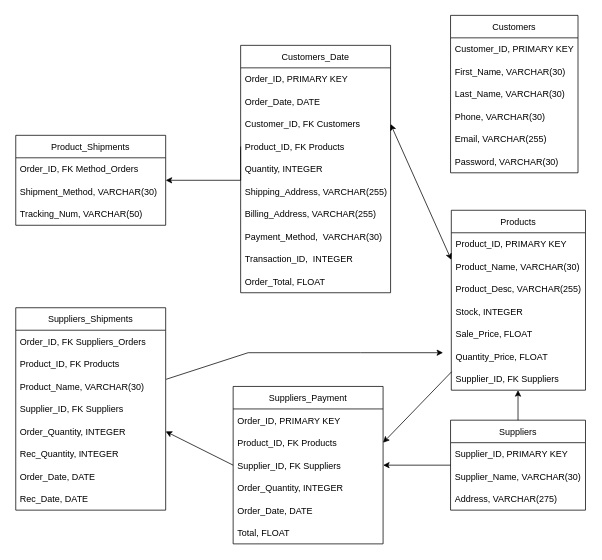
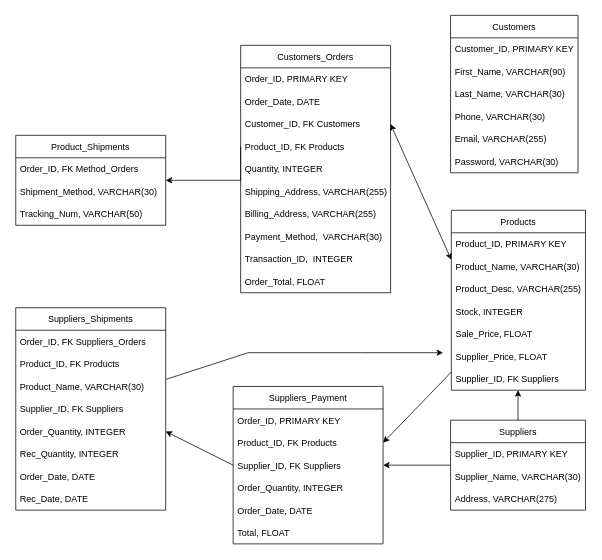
- <mxCell id="17" value="Customers_Date" style="swimlane;fontStyle=0;childLayout=stackLayout;horizontal=1;startSize=30;horizontalStack=0;resizeParent=1;resizeParentMax=0;resizeLast=0;collapsible=1;marginBottom=0;strokeColor=default;" parent="1" vertex="1"><mxGeometry x="320" y="60" width="200" height="330" as="geometry" /></mxCell>
+ <mxCell id="17" value="Customers_Orders" style="swimlane;fontStyle=0;childLayout=stackLayout;horizontal=1;startSize=30;horizontalStack=0;resizeParent=1;resizeParentMax=0;resizeLast=0;collapsible=1;marginBottom=0;strokeColor=default;" parent="1" vertex="1"><mxGeometry x="320" y="60" width="200" height="330" as="geometry" /></mxCell>
- <mxCell id="12" value="First_Name, VARCHAR(30)" style="text;strokeColor=none;fillColor=none;align=left;verticalAlign=middle;spacingLeft=4;spacingRight=4;overflow=hidden;points=[[0,0.5],[1,0.5]];portConstraint=eastwest;rotatable=0;" parent="10" vertex="1"><mxGeometry y="60" width="170" height="30" as="geometry" /></mxCell>
+ <mxCell id="12" value="First_Name, VARCHAR(90)" style="text;strokeColor=none;fillColor=none;align=left;verticalAlign=middle;spacingLeft=4;spacingRight=4;overflow=hidden;points=[[0,0.5],[1,0.5]];portConstraint=eastwest;rotatable=0;" parent="10" vertex="1"><mxGeometry y="60" width="170" height="30" as="geometry" /></mxCell>
- <mxCell id="8" value="Quantity_Price, FLOAT" style="text;strokeColor=none;fillColor=none;align=left;verticalAlign=middle;spacingLeft=4;spacingRight=4;overflow=hidden;points=[[0,0.5],[1,0.5]];portConstraint=eastwest;rotatable=0;" parent="2" vertex="1"><mxGeometry y="180" width="179" height="30" as="geometry" /></mxCell>
+ <mxCell id="8" value="Supplier_Price, FLOAT" style="text;strokeColor=none;fillColor=none;align=left;verticalAlign=middle;spacingLeft=4;spacingRight=4;overflow=hidden;points=[[0,0.5],[1,0.5]];portConstraint=eastwest;rotatable=0;" parent="2" vertex="1"><mxGeometry y="180" width="179" height="30" as="geometry" /></mxCell>
